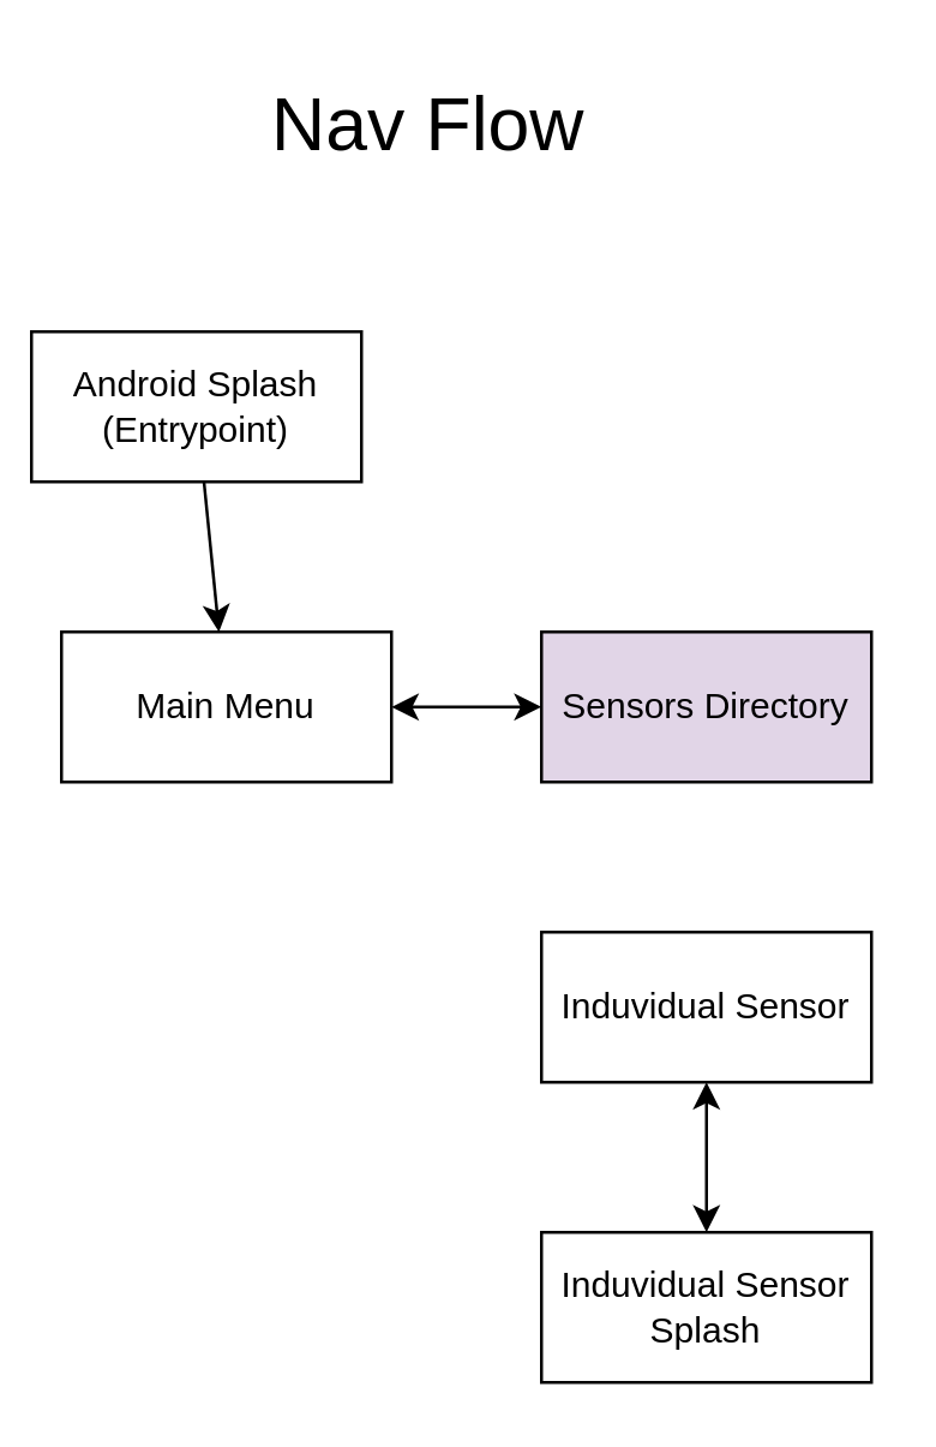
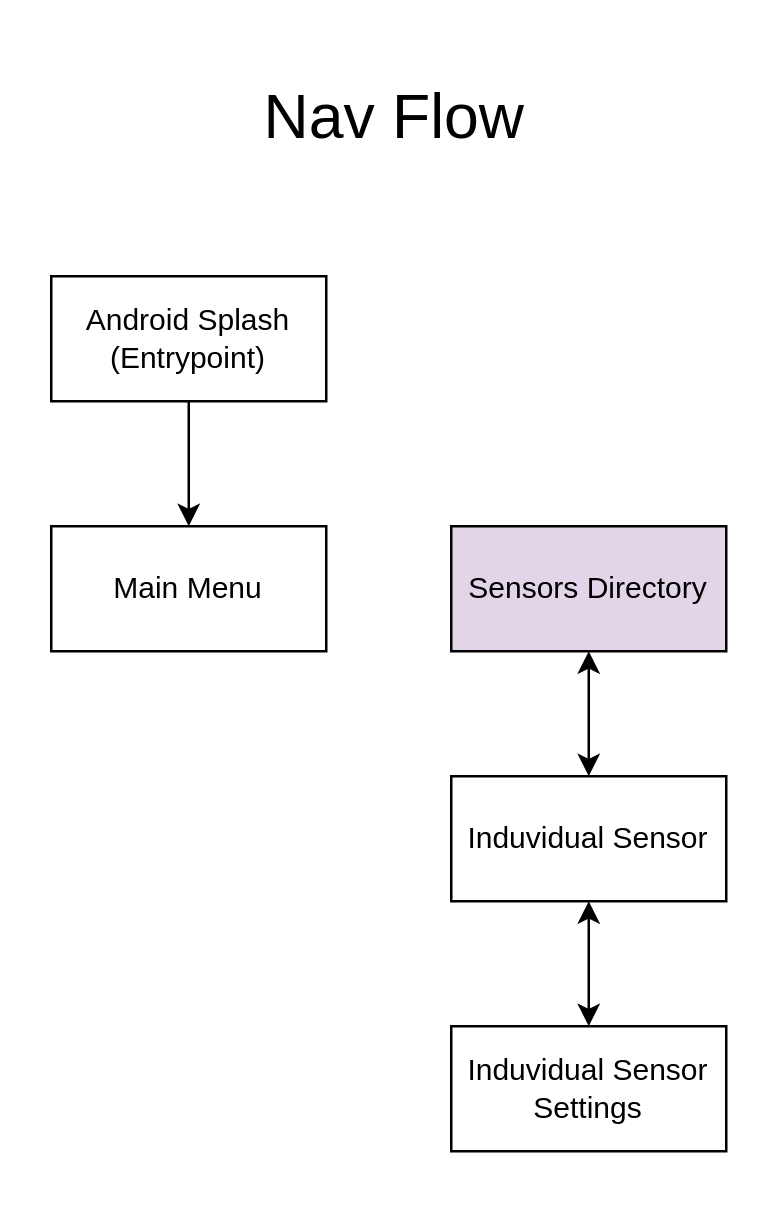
- <mxCell id="10" value="Nav Flow" style="text;html=1;align=center;verticalAlign=middle;whiteSpace=wrap;rounded=0;fontSize=25;" parent="1" vertex="1"><mxGeometry x="65" y="15" width="155" height="50" as="geometry" /></mxCell>
+ <mxCell id="10" value="Nav Flow" style="text;html=1;align=center;verticalAlign=middle;whiteSpace=wrap;rounded=0;fontSize=25;" parent="1" vertex="1"><mxGeometry x="80" y="20" width="155" height="50" as="geometry" /></mxCell>
- <mxCell id="3" value="Android Splash&lt;br&gt;(Entrypoint)" style="html=1;whiteSpace=wrap;" parent="1" vertex="1"><mxGeometry x="10" y="110" width="110" height="50" as="geometry" /></mxCell>
+ <mxCell id="3" value="Android Splash&lt;br&gt;(Entrypoint)" style="html=1;whiteSpace=wrap;" parent="1" vertex="1"><mxGeometry x="20" y="110" width="110" height="50" as="geometry" /></mxCell>
- <mxCell id="5" style="edgeStyle=none;html=1;startArrow=classic;startFill=1;" parent="1" source="6" target="4" edge="1"><mxGeometry relative="1" as="geometry" /></mxCell>
+ <mxCell id="5" style="edgeStyle=none;html=1;entryX=0.5;entryY=0;entryDx=0;entryDy=0;startArrow=classic;startFill=1;" parent="1" source="6" target="8" edge="1"><mxGeometry relative="1" as="geometry" /></mxCell>
- <mxCell id="9" value="Induvidual Sensor&lt;br&gt;Splash" style="html=1;whiteSpace=wrap;" parent="1" vertex="1"><mxGeometry x="180" y="410" width="110" height="50" as="geometry" /></mxCell>
+ <mxCell id="9" value="Induvidual Sensor&lt;br&gt;Settings" style="html=1;whiteSpace=wrap;" parent="1" vertex="1"><mxGeometry x="180" y="410" width="110" height="50" as="geometry" /></mxCell>
